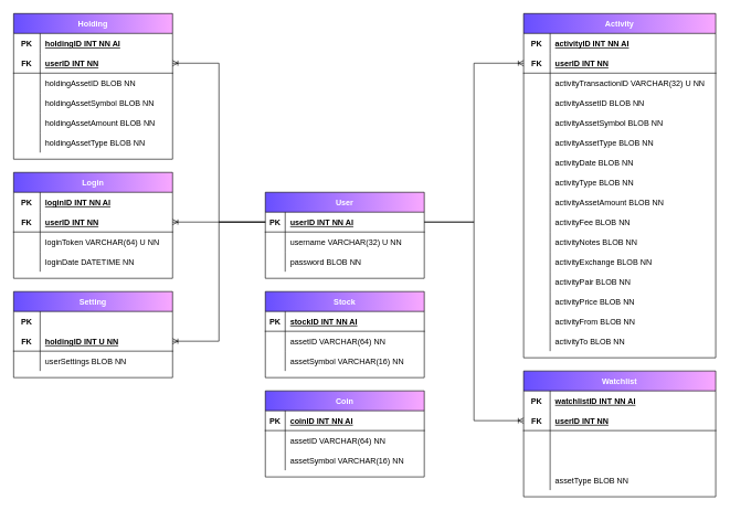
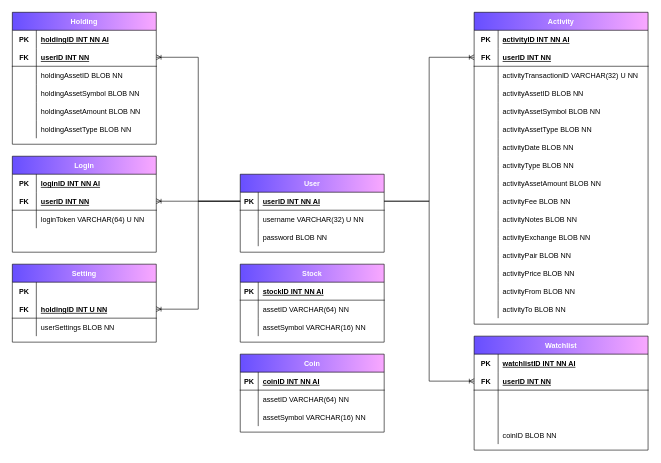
- <mxCell id="112" value="loginDate DATETIME NN" style="shape=partialRectangle;connectable=0;fillColor=none;top=0;left=0;bottom=0;right=0;align=left;spacingLeft=6;overflow=hidden;startSize=30;" vertex="1" parent="110"><mxGeometry x="40" width="200" height="30" as="geometry"><mxRectangle width="200" height="30" as="alternateBounds" /></mxGeometry></mxCell>
- <mxCell id="135" value="assetType BLOB NN" style="shape=partialRectangle;connectable=0;fillColor=none;top=0;left=0;bottom=0;right=0;align=left;spacingLeft=6;overflow=hidden;startSize=30;" vertex="1" parent="133"><mxGeometry x="40" width="250" height="30" as="geometry"><mxRectangle width="250" height="30" as="alternateBounds" /></mxGeometry></mxCell>
+ <mxCell id="135" value="coinID BLOB NN" style="shape=partialRectangle;connectable=0;fillColor=none;top=0;left=0;bottom=0;right=0;align=left;spacingLeft=6;overflow=hidden;startSize=30;" vertex="1" parent="133"><mxGeometry x="40" width="250" height="30" as="geometry"><mxRectangle width="250" height="30" as="alternateBounds" /></mxGeometry></mxCell>
